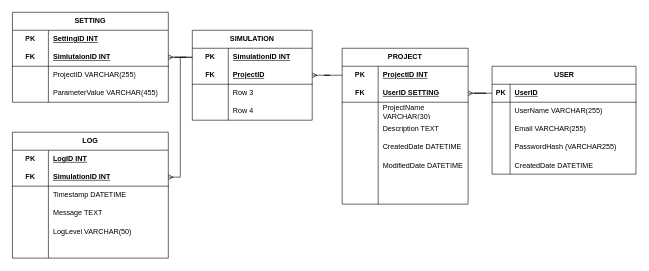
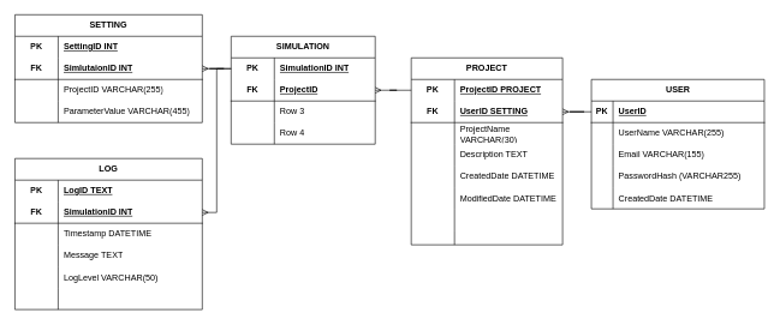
- <mxCell id="5" value="ProjectID INT" style="shape=partialRectangle;connectable=0;fillColor=none;top=0;left=0;bottom=0;right=0;align=left;spacingLeft=6;fontStyle=5;overflow=hidden;html=1;whiteSpace=wrap;" vertex="1" parent="3"><mxGeometry x="60" width="150" height="30" as="geometry"><mxRectangle width="150" height="30" as="alternateBounds" /></mxGeometry></mxCell>
+ <mxCell id="5" value="ProjectID PROJECT" style="shape=partialRectangle;connectable=0;fillColor=none;top=0;left=0;bottom=0;right=0;align=left;spacingLeft=6;fontStyle=5;overflow=hidden;html=1;whiteSpace=wrap;" vertex="1" parent="3"><mxGeometry x="60" width="150" height="30" as="geometry"><mxRectangle width="150" height="30" as="alternateBounds" /></mxGeometry></mxCell>
- <mxCell id="36" value="Email VARCHAR(255)" style="shape=partialRectangle;connectable=0;fillColor=none;top=0;left=0;bottom=0;right=0;align=left;spacingLeft=6;overflow=hidden;whiteSpace=wrap;html=1;" vertex="1" parent="34"><mxGeometry x="30" width="210" height="30" as="geometry"><mxRectangle width="210" height="30" as="alternateBounds" /></mxGeometry></mxCell>
+ <mxCell id="36" value="Email VARCHAR(155)" style="shape=partialRectangle;connectable=0;fillColor=none;top=0;left=0;bottom=0;right=0;align=left;spacingLeft=6;overflow=hidden;whiteSpace=wrap;html=1;" vertex="1" parent="34"><mxGeometry x="30" width="210" height="30" as="geometry"><mxRectangle width="210" height="30" as="alternateBounds" /></mxGeometry></mxCell>
- <mxCell id="75" value="LogID INT" style="shape=partialRectangle;connectable=0;fillColor=none;top=0;left=0;bottom=0;right=0;align=left;spacingLeft=6;fontStyle=5;overflow=hidden;html=1;whiteSpace=wrap;" vertex="1" parent="73"><mxGeometry x="60" width="200" height="30" as="geometry"><mxRectangle width="200" height="30" as="alternateBounds" /></mxGeometry></mxCell>
+ <mxCell id="75" value="LogID TEXT" style="shape=partialRectangle;connectable=0;fillColor=none;top=0;left=0;bottom=0;right=0;align=left;spacingLeft=6;fontStyle=5;overflow=hidden;html=1;whiteSpace=wrap;" vertex="1" parent="73"><mxGeometry x="60" width="200" height="30" as="geometry"><mxRectangle width="200" height="30" as="alternateBounds" /></mxGeometry></mxCell>
